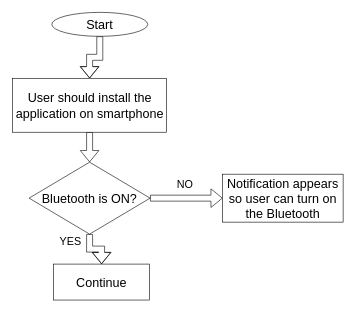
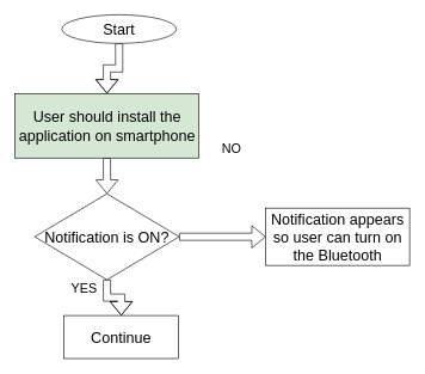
- <mxCell id="5" value="User should install the application on smartphone" style="whiteSpace=wrap;html=1;fontSize=21;" vertex="1" parent="1"><mxGeometry x="20.5" y="130" width="257" height="90" as="geometry" /></mxCell>
+ <mxCell id="5" value="User should install the application on smartphone" style="whiteSpace=wrap;html=1;fontSize=21;fillColor=#d5e8d4;" vertex="1" parent="1"><mxGeometry x="20.5" y="130" width="257" height="90" as="geometry" /></mxCell>
- <mxCell id="11" value="&lt;span style=&quot;font-weight: normal&quot;&gt;&lt;font style=&quot;font-size: 18px&quot;&gt;NO&lt;/font&gt;&lt;/span&gt;" style="text;strokeColor=none;fillColor=none;html=1;fontSize=24;fontStyle=1;verticalAlign=middle;align=center;" vertex="1" parent="1"><mxGeometry x="277.5" y="290" width="60" height="30" as="geometry" /></mxCell>
+ <mxCell id="11" value="&lt;span style=&quot;font-weight: normal&quot;&gt;&lt;font style=&quot;font-size: 18px&quot;&gt;NO&lt;/font&gt;&lt;/span&gt;" style="text;strokeColor=none;fillColor=none;html=1;fontSize=24;fontStyle=1;verticalAlign=middle;align=center;" vertex="1" parent="1"><mxGeometry x="292.5" y="190" width="60" height="30" as="geometry" /></mxCell>
- <mxCell id="8" value="Bluetooth is ON?" style="rhombus;whiteSpace=wrap;html=1;fontSize=21;" vertex="1" parent="1"><mxGeometry x="48" y="270" width="202" height="120" as="geometry" /></mxCell>
+ <mxCell id="8" value="Notification is ON?" style="rhombus;whiteSpace=wrap;html=1;fontSize=21;" vertex="1" parent="1"><mxGeometry x="48" y="270" width="202" height="120" as="geometry" /></mxCell>
